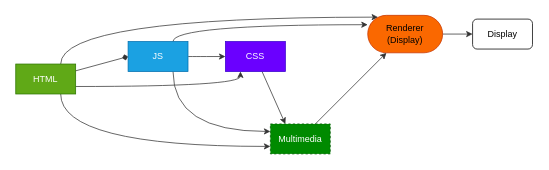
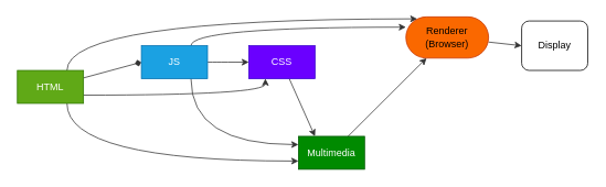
- <mxCell id="16" value="Renderer&lt;br&gt;(Display)" style="rounded=1;whiteSpace=wrap;html=1;arcSize=50;fillColor=#fa6800;fontColor=#000000;strokeColor=#C73500;" vertex="1" parent="1"><mxGeometry x="490" y="20" width="100" height="50" as="geometry" /></mxCell>
+ <mxCell id="16" value="Renderer&lt;br&gt;(Browser)" style="rounded=1;whiteSpace=wrap;html=1;arcSize=50;fillColor=#fa6800;fontColor=#000000;strokeColor=#C73500;" vertex="1" parent="1"><mxGeometry x="490" y="20" width="100" height="50" as="geometry" /></mxCell>
- <mxCell id="17" value="Display" style="rounded=1;whiteSpace=wrap;html=1;" vertex="1" parent="1"><mxGeometry x="630" y="25" width="80" height="40" as="geometry" /></mxCell>
+ <mxCell id="17" value="Display" style="rounded=1;whiteSpace=wrap;html=1;" vertex="1" parent="1"><mxGeometry x="630" y="25" width="80" height="60" as="geometry" /></mxCell>
- <mxCell id="14" value="Multimedia" style="rounded=0;whiteSpace=wrap;html=1;fillColor=#008a00;fontColor=#ffffff;strokeColor=#005700;dashed=1;" vertex="1" parent="1"><mxGeometry x="360" y="165" width="80" height="40" as="geometry" /></mxCell>
+ <mxCell id="14" value="Multimedia" style="rounded=0;whiteSpace=wrap;html=1;fillColor=#008a00;fontColor=#ffffff;strokeColor=#005700;" vertex="1" parent="1"><mxGeometry x="360" y="165" width="80" height="40" as="geometry" /></mxCell>
